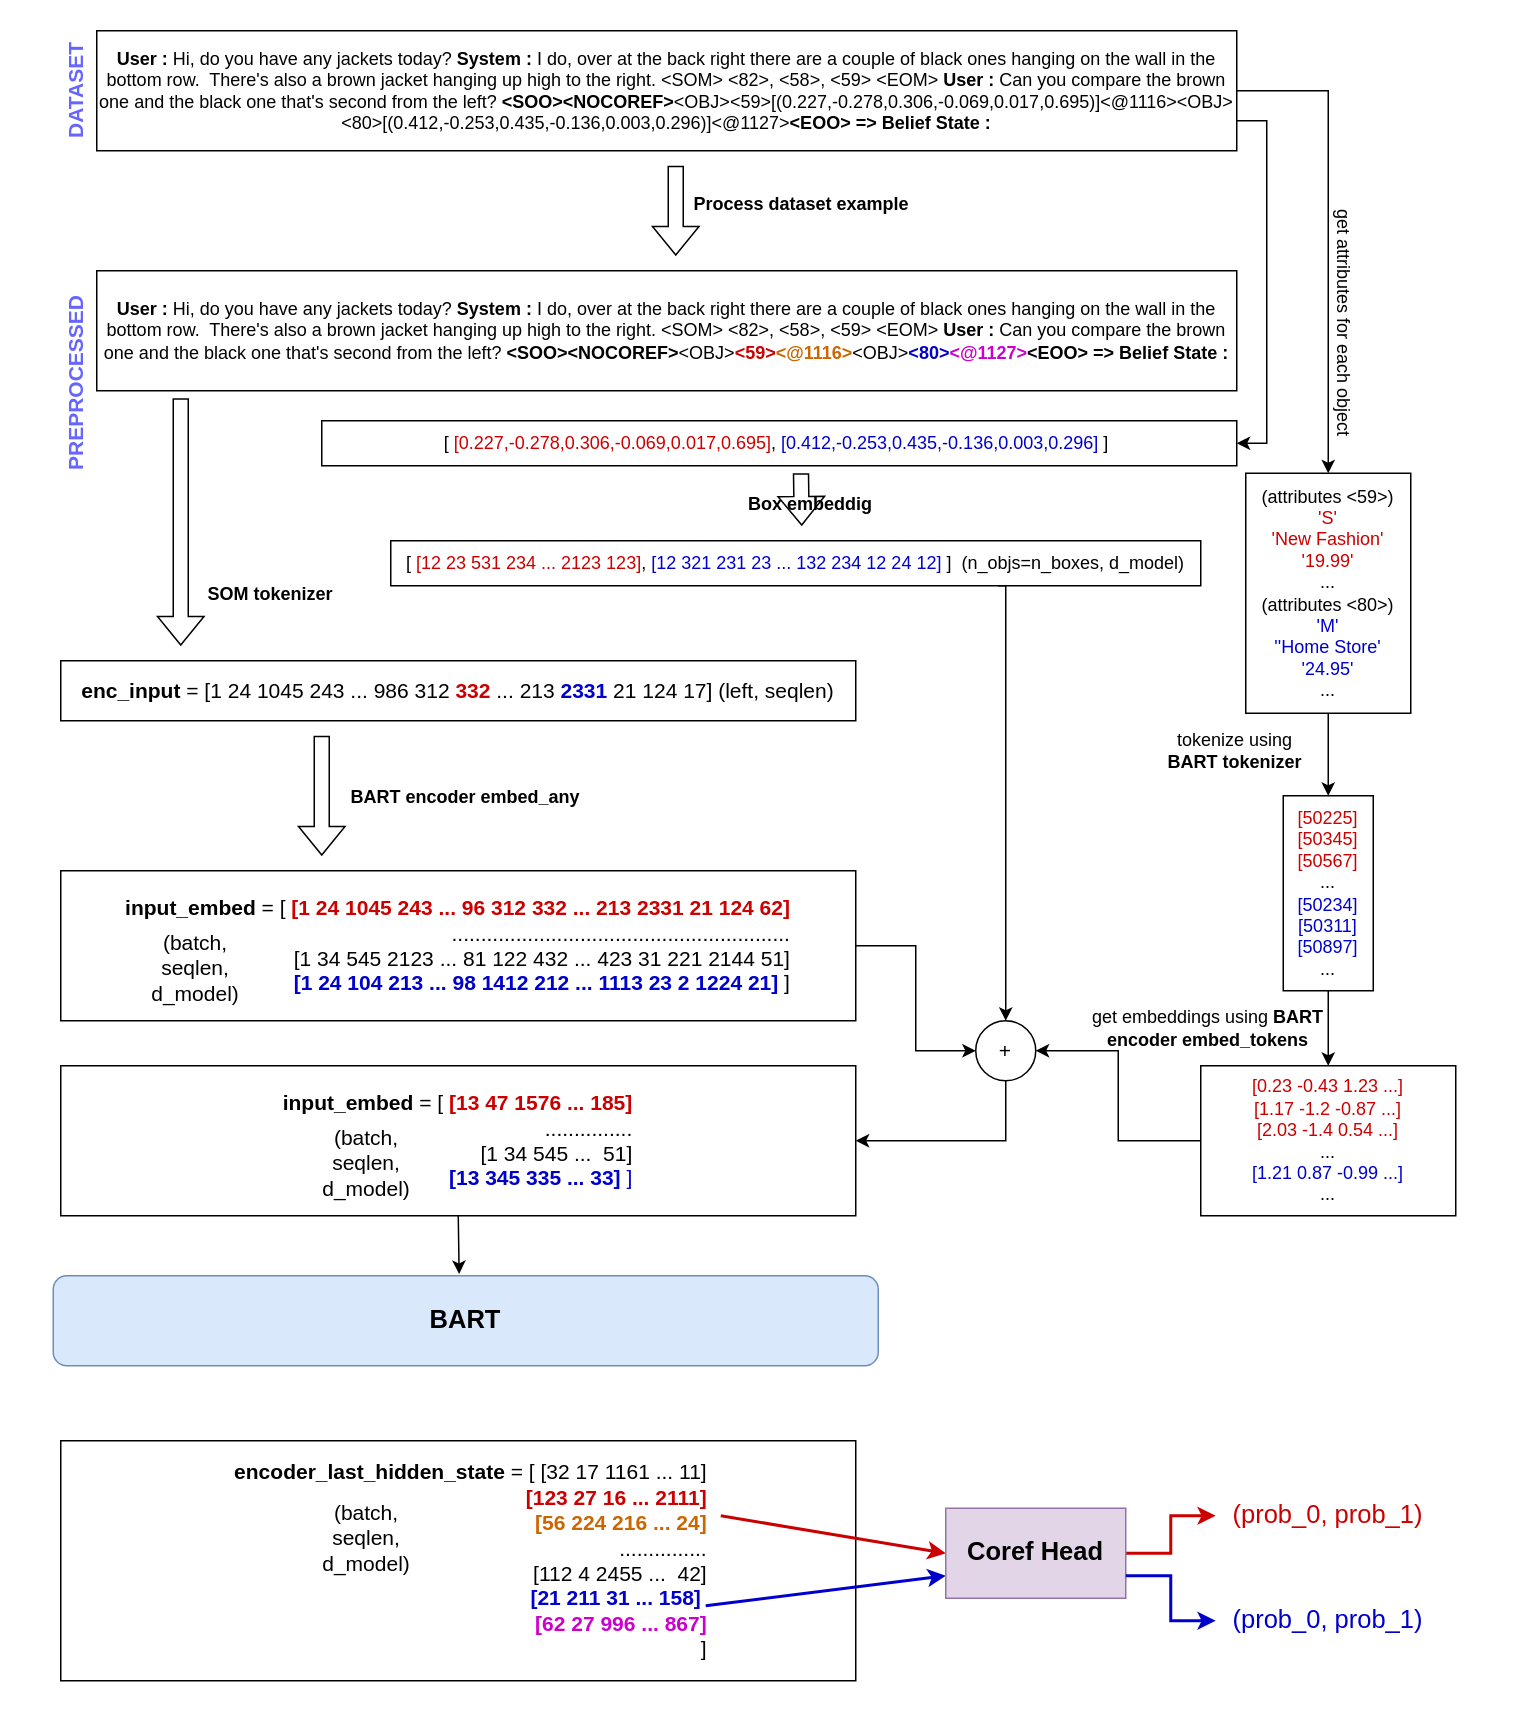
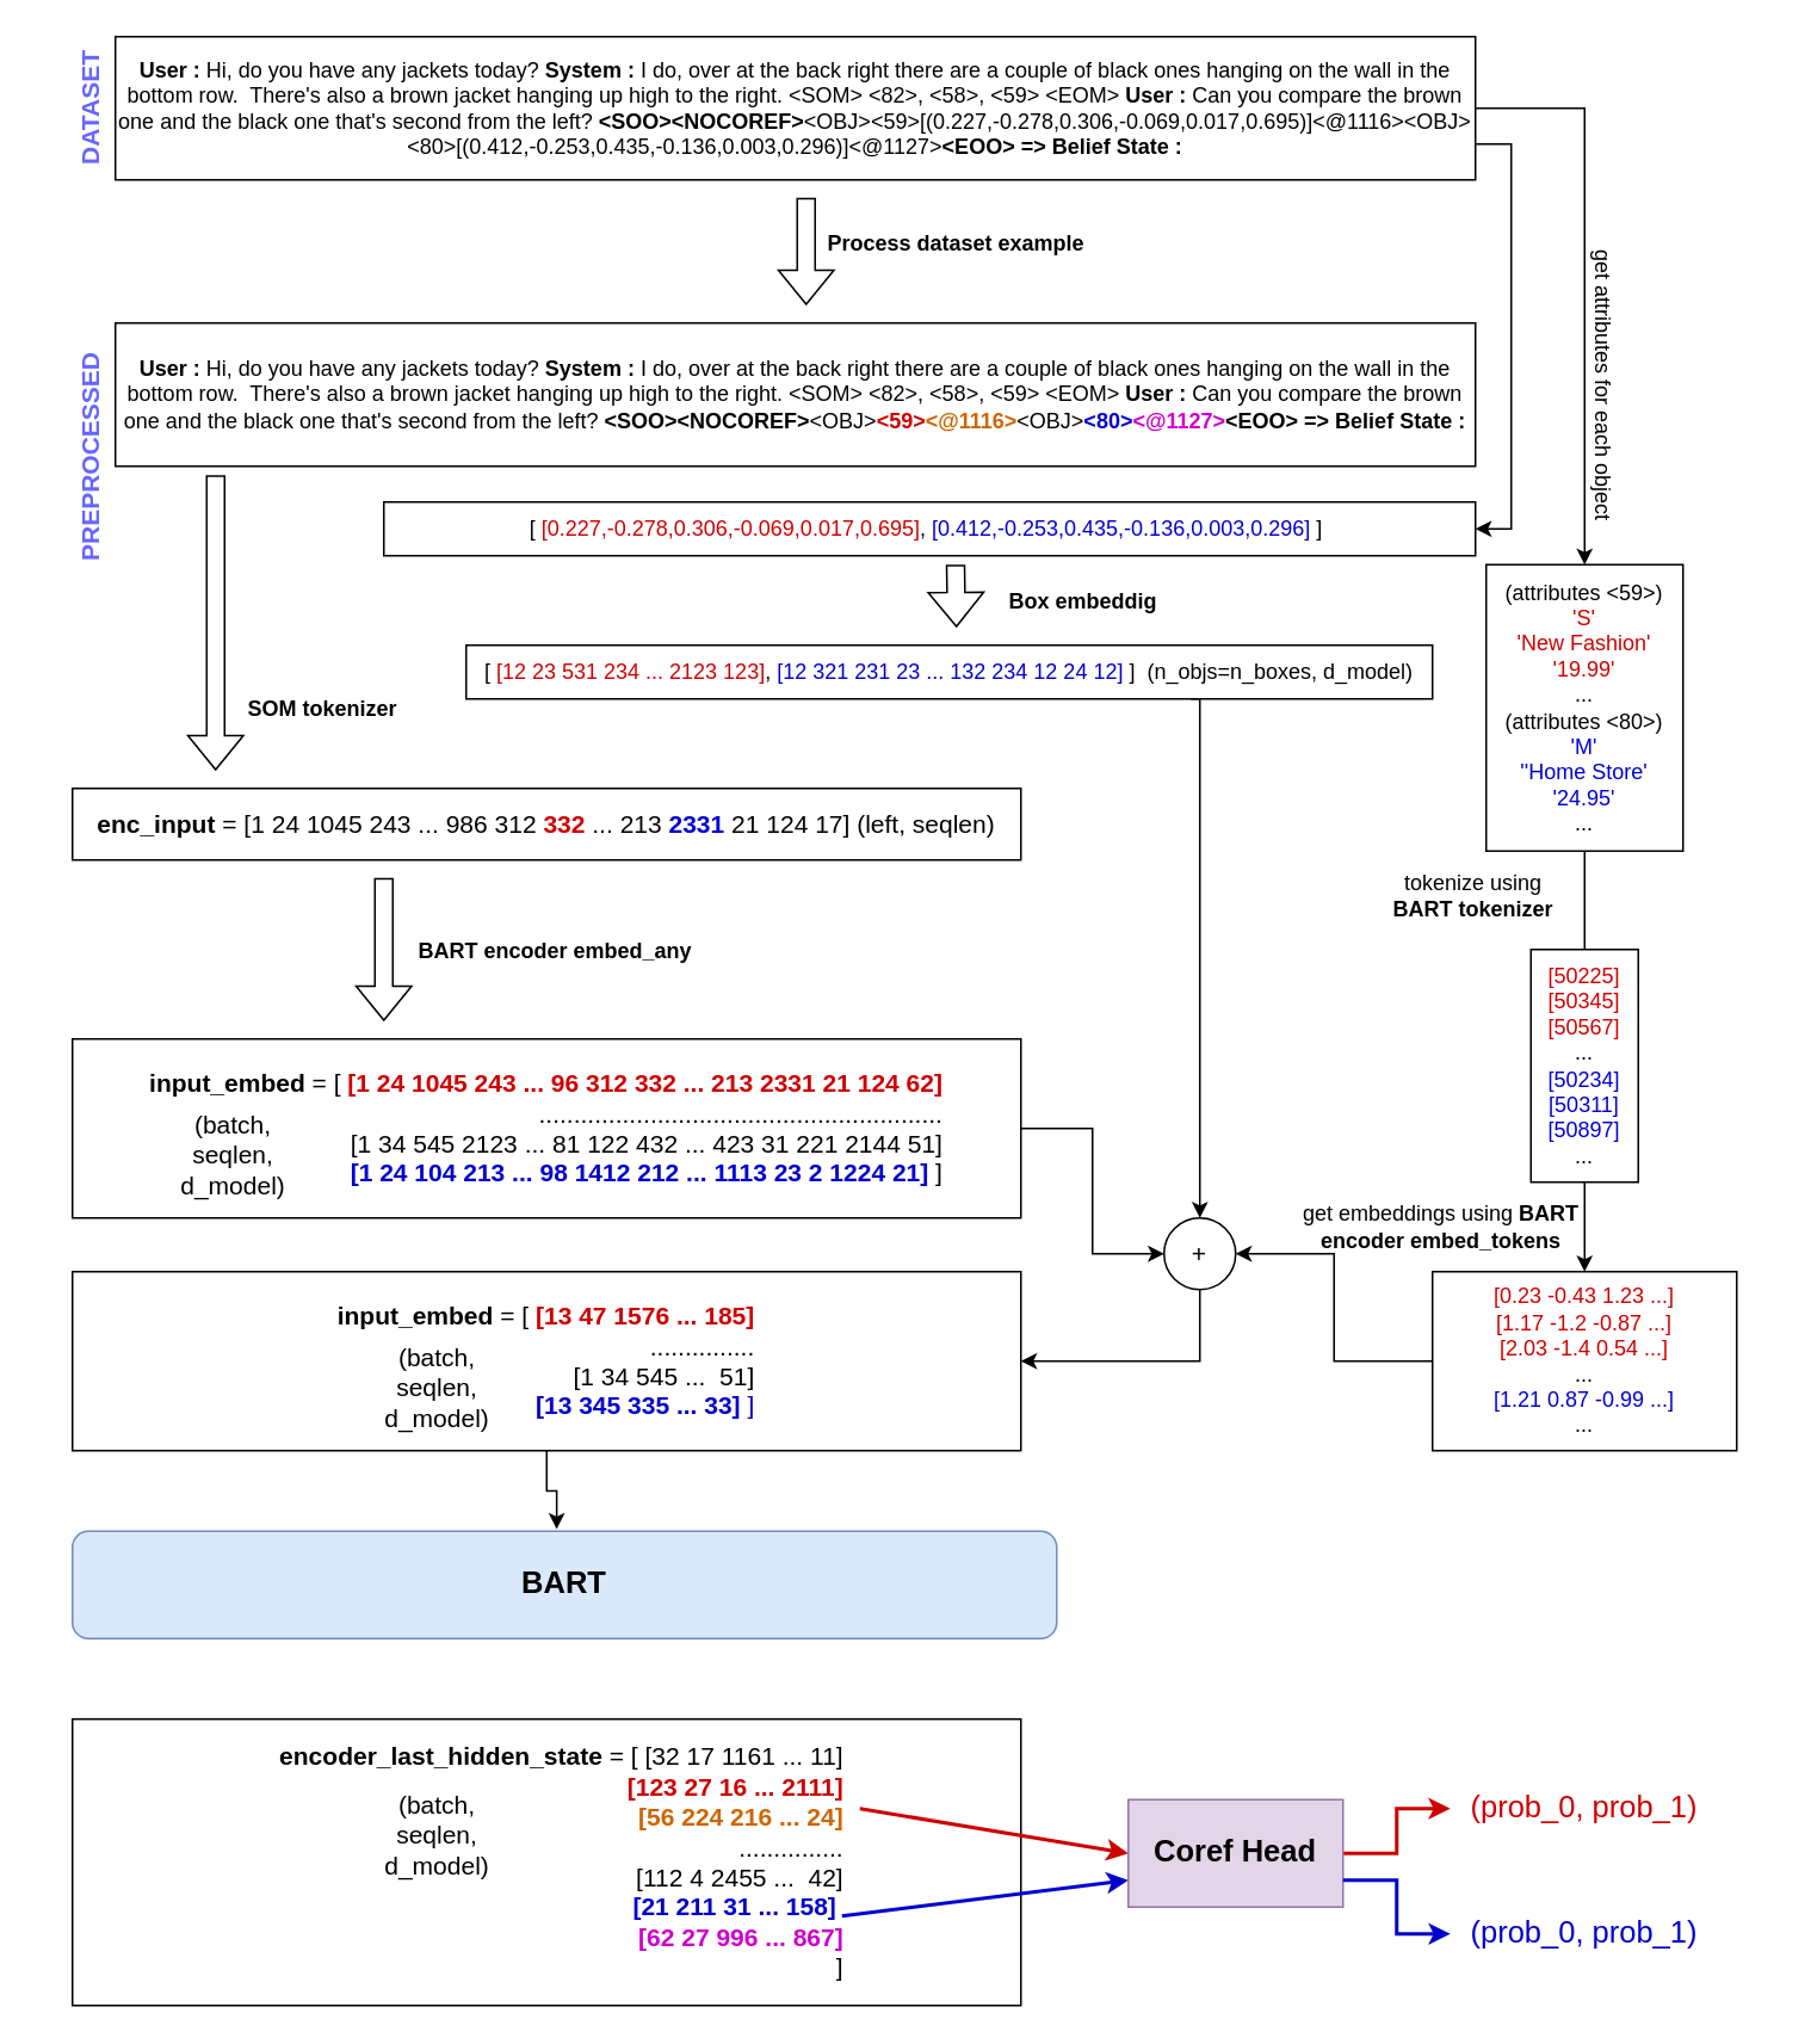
- <mxCell id="22" value="&lt;font color=&quot;#000000&quot;&gt;&lt;span style=&quot;font-size: 12px;&quot;&gt;&lt;b&gt;Box embeddig&lt;/b&gt;&lt;/span&gt;&lt;/font&gt;" style="text;html=1;strokeColor=none;fillColor=none;align=center;verticalAlign=middle;whiteSpace=wrap;rounded=0;fontSize=14;fontColor=#6666FF;" parent="1" vertex="1"><mxGeometry x="485" y="320" width="110" height="30" as="geometry" /></mxCell>
+ <mxCell id="22" value="&lt;font color=&quot;#000000&quot;&gt;&lt;span style=&quot;font-size: 12px;&quot;&gt;&lt;b&gt;Box embeddig&lt;/b&gt;&lt;/span&gt;&lt;/font&gt;" style="text;html=1;strokeColor=none;fillColor=none;align=center;verticalAlign=middle;whiteSpace=wrap;rounded=0;fontSize=14;fontColor=#6666FF;" parent="1" vertex="1"><mxGeometry x="550" y="320" width="110" height="30" as="geometry" /></mxCell>
- <mxCell id="38" style="edgeStyle=orthogonalEdgeStyle;rounded=0;orthogonalLoop=1;jettySize=auto;html=1;exitX=0.5;exitY=1;exitDx=0;exitDy=0;entryX=0.5;entryY=0;entryDx=0;entryDy=0;" parent="1" source="39" target="42" edge="1"><mxGeometry relative="1" as="geometry" /></mxCell>
+ <mxCell id="38" style="edgeStyle=orthogonalEdgeStyle;rounded=0;orthogonalLoop=1;jettySize=auto;html=1;exitX=0.5;exitY=1;exitDx=0;exitDy=0;entryX=0.5;entryY=0;entryDx=0;entryDy=0;endArrow=none;" parent="1" source="39" target="42" edge="1"><mxGeometry relative="1" as="geometry" /></mxCell>
- <mxCell id="28" value="&lt;b&gt;&lt;font style=&quot;font-size: 17px;&quot;&gt;BART&lt;/font&gt;&lt;/b&gt;" style="rounded=1;whiteSpace=wrap;html=1;fontSize=14;strokeColor=#6c8ebf;fillColor=#dae8fc;" parent="1" vertex="1"><mxGeometry x="35" y="850" width="550" height="60" as="geometry" /></mxCell>
+ <mxCell id="28" value="&lt;b&gt;&lt;font style=&quot;font-size: 17px;&quot;&gt;BART&lt;/font&gt;&lt;/b&gt;" style="rounded=1;whiteSpace=wrap;html=1;fontSize=14;strokeColor=#6c8ebf;fillColor=#dae8fc;" parent="1" vertex="1"><mxGeometry x="40" y="855" width="550" height="60" as="geometry" /></mxCell>
